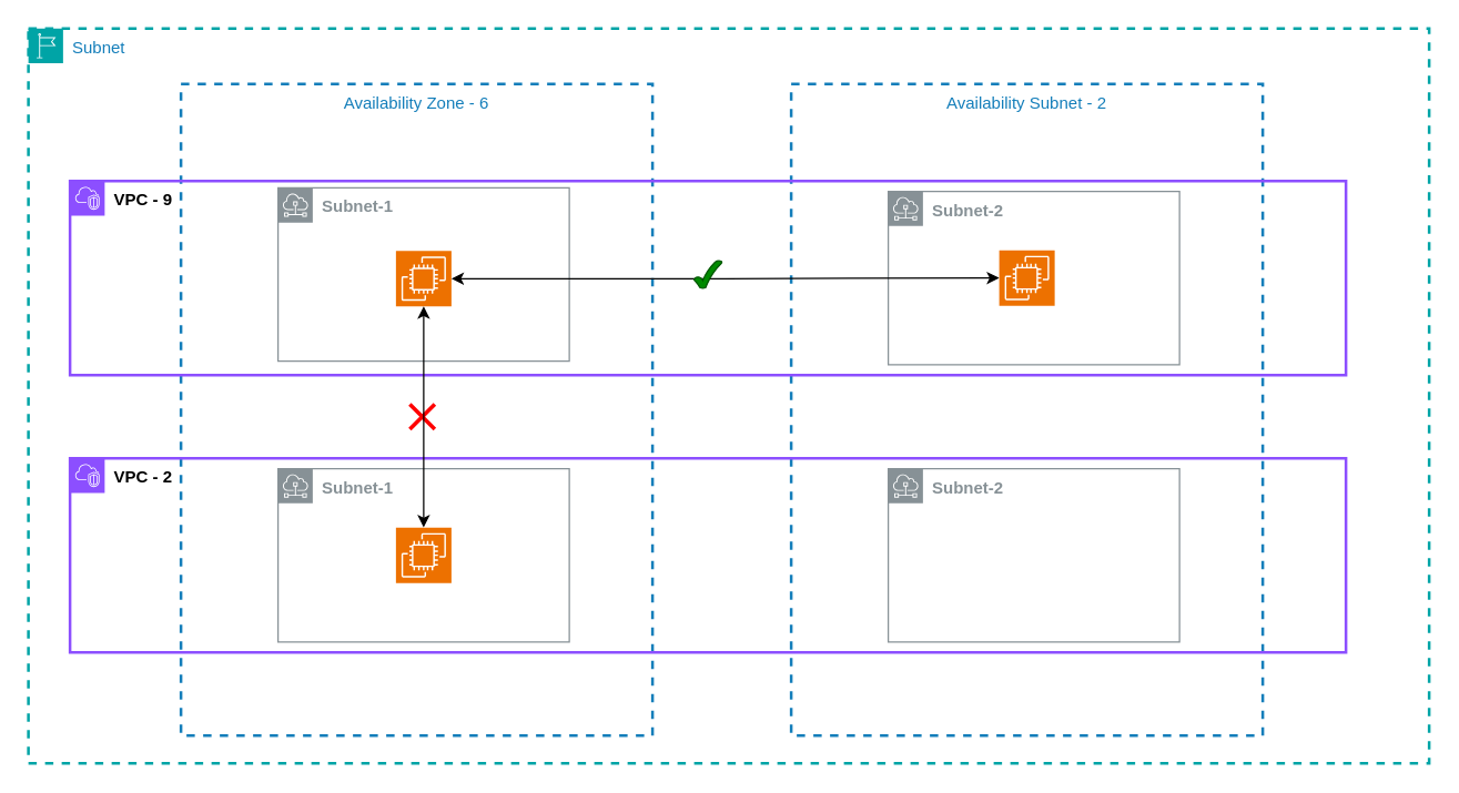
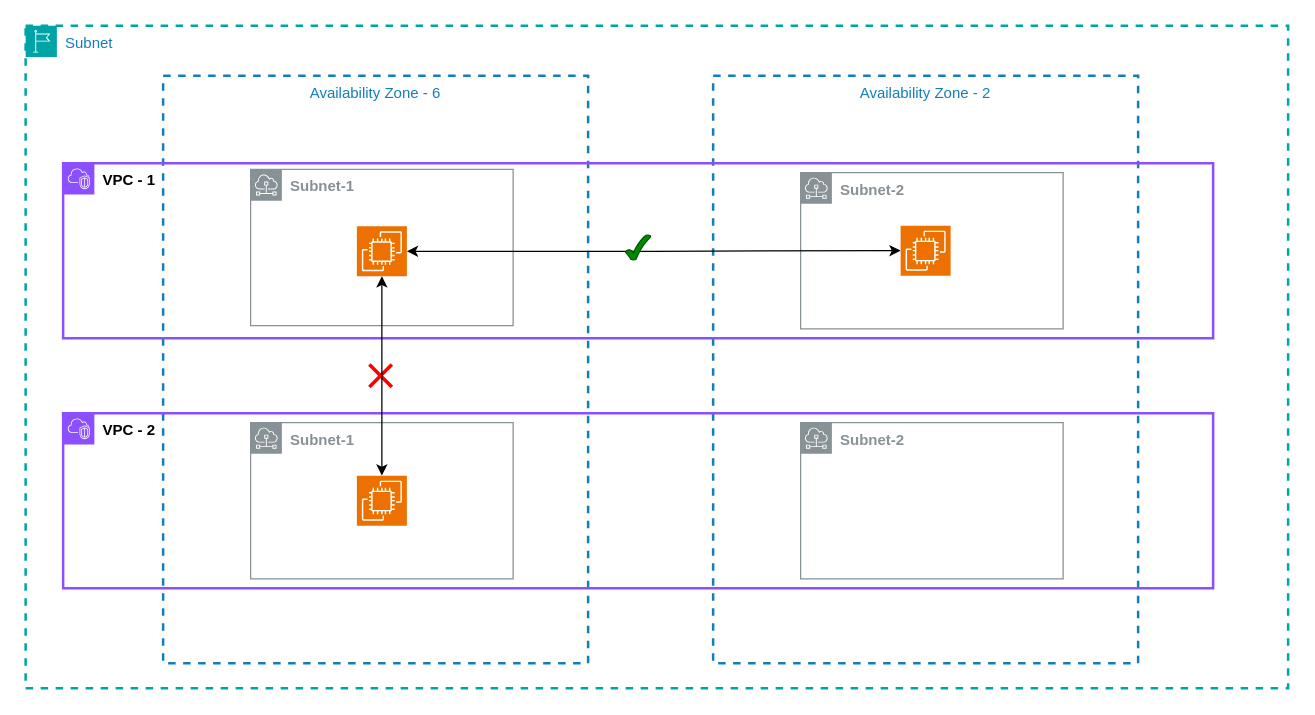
- <mxCell id="4" value="Availability Subnet - 2" style="fillColor=none;strokeColor=#147EBA;dashed=1;verticalAlign=top;fontStyle=0;fontColor=#147EBA;whiteSpace=wrap;html=1;strokeWidth=2;" vertex="1" parent="2"><mxGeometry x="550" y="40" width="340" height="470" as="geometry" /></mxCell>
+ <mxCell id="4" value="Availability Zone - 2" style="fillColor=none;strokeColor=#147EBA;dashed=1;verticalAlign=top;fontStyle=0;fontColor=#147EBA;whiteSpace=wrap;html=1;strokeWidth=2;" vertex="1" parent="2"><mxGeometry x="550" y="40" width="340" height="470" as="geometry" /></mxCell>
- <mxCell id="5" value="&lt;b&gt;&lt;font color=&quot;#000000&quot;&gt;VPC - 9&lt;/font&gt;&lt;/b&gt;" style="points=[[0,0],[0.25,0],[0.5,0],[0.75,0],[1,0],[1,0.25],[1,0.5],[1,0.75],[1,1],[0.75,1],[0.5,1],[0.25,1],[0,1],[0,0.75],[0,0.5],[0,0.25]];outlineConnect=0;gradientColor=none;html=1;whiteSpace=wrap;fontSize=12;fontStyle=0;container=1;pointerEvents=0;collapsible=0;recursiveResize=0;shape=mxgraph.aws4.group;grIcon=mxgraph.aws4.group_vpc2;strokeColor=#8C4FFF;fillColor=none;verticalAlign=top;align=left;spacingLeft=30;fontColor=#AAB7B8;dashed=0;strokeWidth=2;" vertex="1" parent="2"><mxGeometry x="30" y="110" width="920" height="140" as="geometry" /></mxCell>
+ <mxCell id="5" value="&lt;b&gt;&lt;font color=&quot;#000000&quot;&gt;VPC - 1&lt;/font&gt;&lt;/b&gt;" style="points=[[0,0],[0.25,0],[0.5,0],[0.75,0],[1,0],[1,0.25],[1,0.5],[1,0.75],[1,1],[0.75,1],[0.5,1],[0.25,1],[0,1],[0,0.75],[0,0.5],[0,0.25]];outlineConnect=0;gradientColor=none;html=1;whiteSpace=wrap;fontSize=12;fontStyle=0;container=1;pointerEvents=0;collapsible=0;recursiveResize=0;shape=mxgraph.aws4.group;grIcon=mxgraph.aws4.group_vpc2;strokeColor=#8C4FFF;fillColor=none;verticalAlign=top;align=left;spacingLeft=30;fontColor=#AAB7B8;dashed=0;strokeWidth=2;" vertex="1" parent="2"><mxGeometry x="30" y="110" width="920" height="140" as="geometry" /></mxCell>
